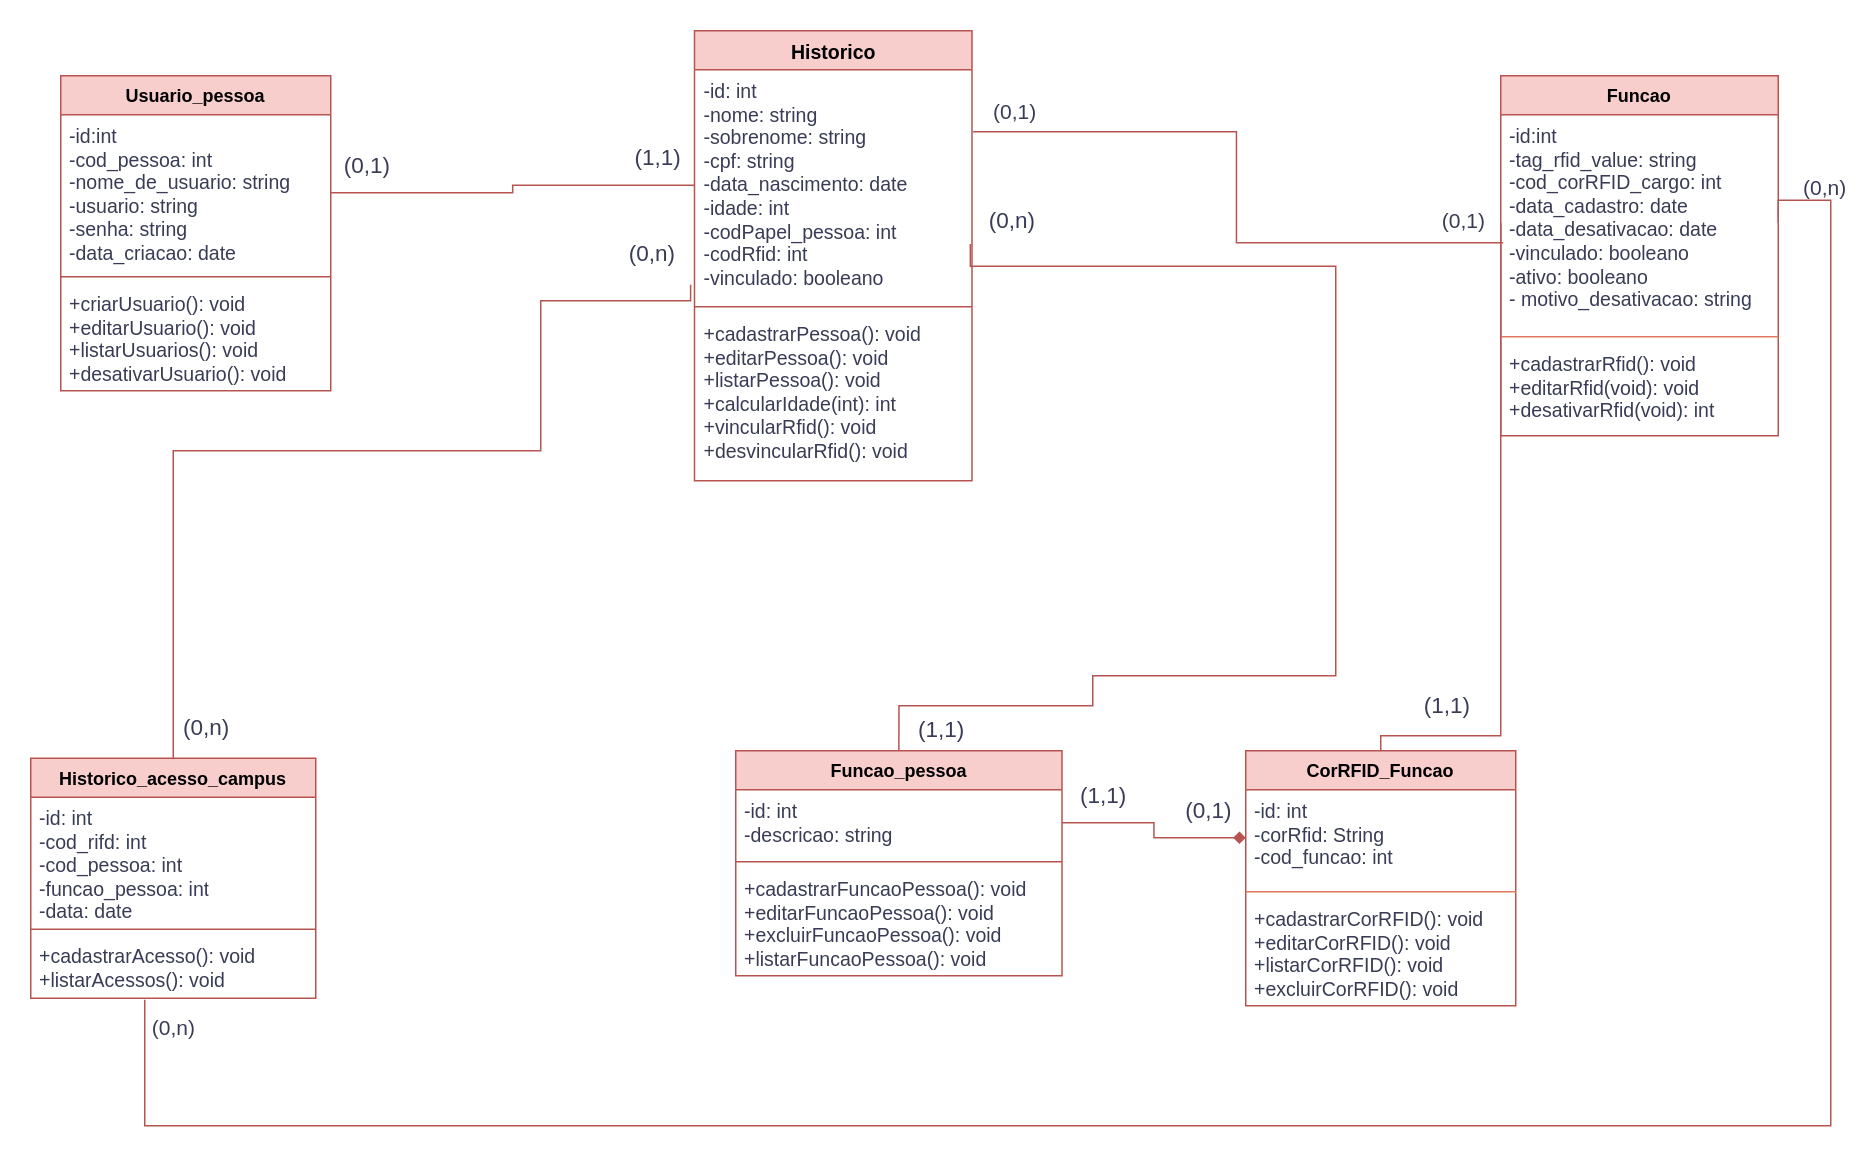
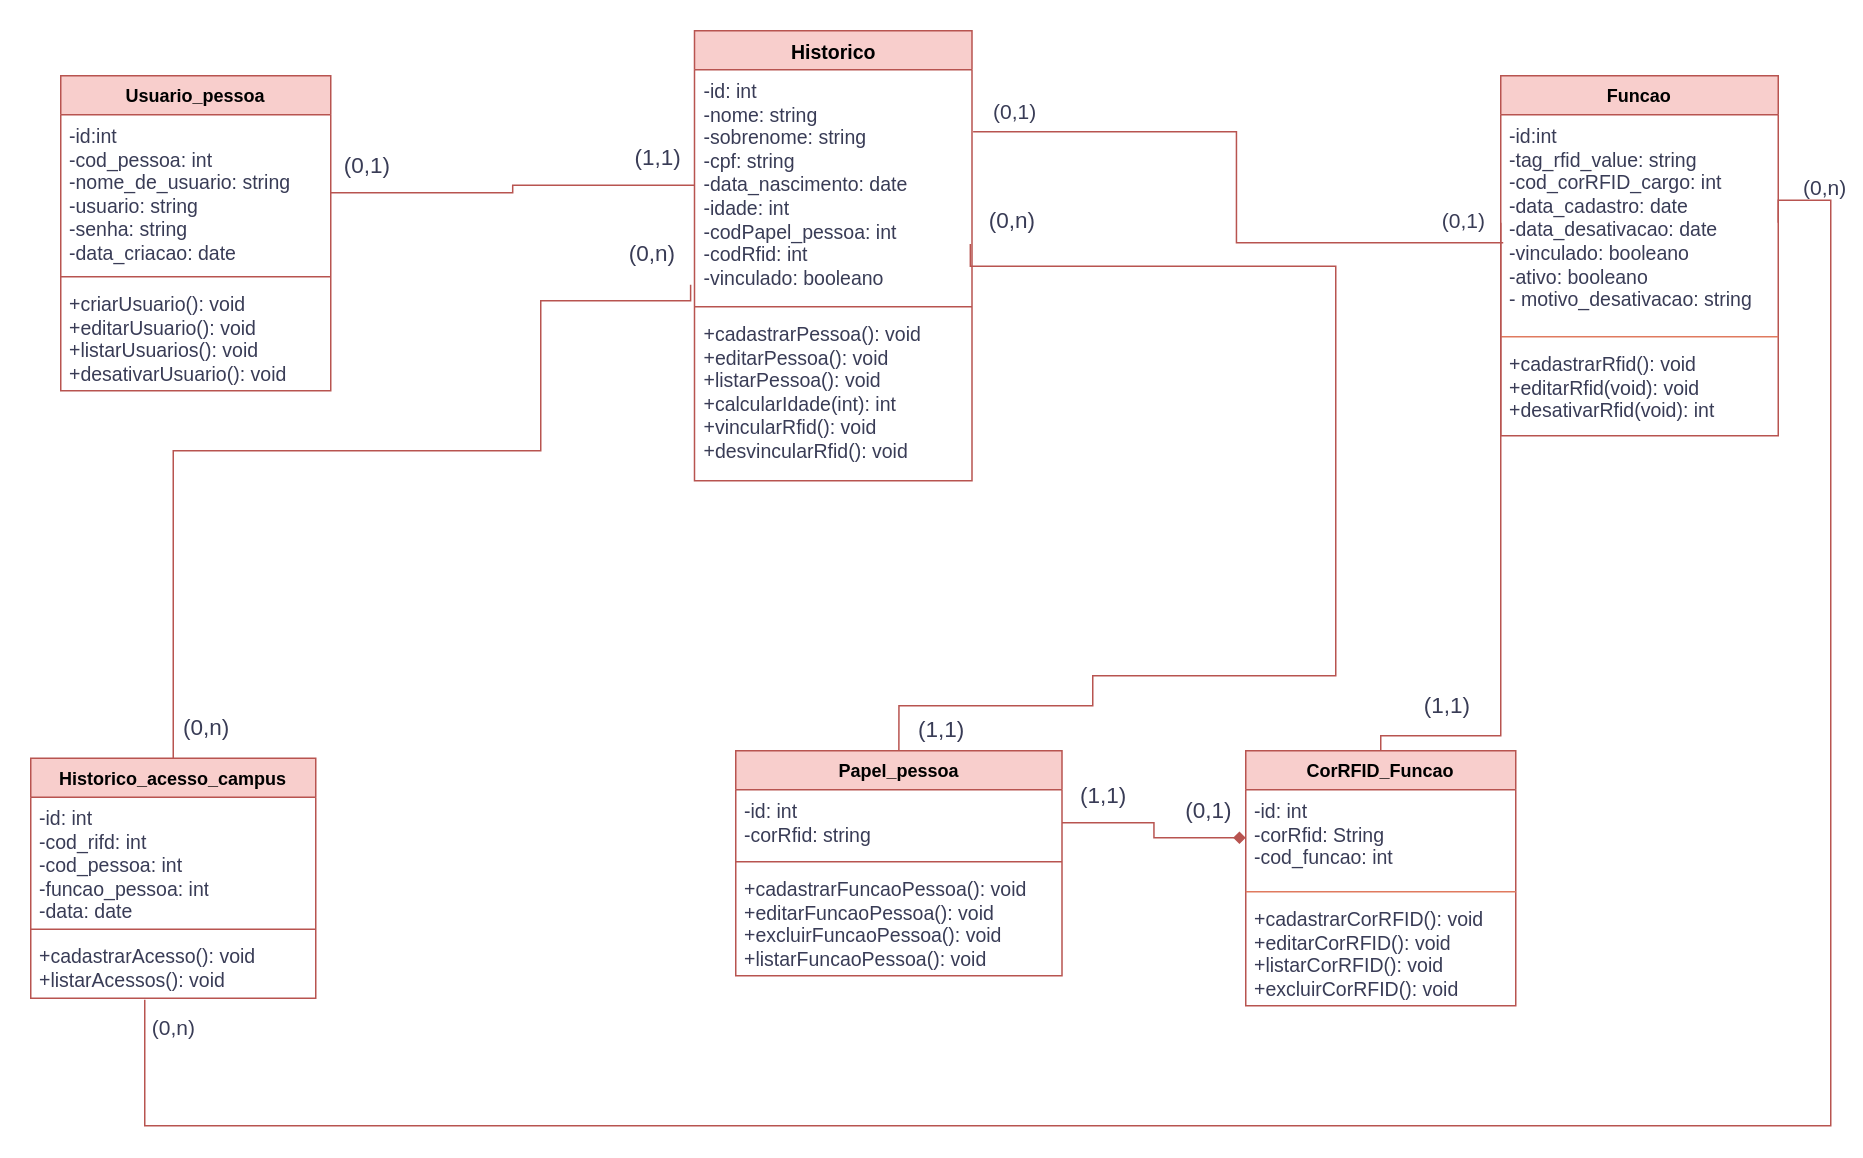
- <mxCell id="10" value="Funcao_pessoa" style="swimlane;fontStyle=1;align=center;verticalAlign=top;childLayout=stackLayout;horizontal=1;startSize=26;horizontalStack=0;resizeParent=1;resizeParentMax=0;resizeLast=0;collapsible=1;marginBottom=0;whiteSpace=wrap;html=1;strokeColor=#b85450;fillColor=#f8cecc;labelBackgroundColor=none;" vertex="1" parent="1"><mxGeometry x="490" y="500" width="217.5" height="150" as="geometry" /></mxCell>
+ <mxCell id="10" value="Papel_pessoa" style="swimlane;fontStyle=1;align=center;verticalAlign=top;childLayout=stackLayout;horizontal=1;startSize=26;horizontalStack=0;resizeParent=1;resizeParentMax=0;resizeLast=0;collapsible=1;marginBottom=0;whiteSpace=wrap;html=1;strokeColor=#b85450;fillColor=#f8cecc;labelBackgroundColor=none;" vertex="1" parent="1"><mxGeometry x="490" y="500" width="217.5" height="150" as="geometry" /></mxCell>
- <mxCell id="11" value="-id: int&lt;div style=&quot;font-size: 13px;&quot;&gt;-descricao: string&lt;br style=&quot;font-size: 13px;&quot;&gt;&lt;/div&gt;" style="text;strokeColor=none;fillColor=none;align=left;verticalAlign=top;spacingLeft=4;spacingRight=4;overflow=hidden;rotatable=0;points=[[0,0.5],[1,0.5]];portConstraint=eastwest;whiteSpace=wrap;html=1;fontColor=#393C56;fontSize=13;labelBackgroundColor=none;" vertex="1" parent="10"><mxGeometry y="26" width="217.5" height="44" as="geometry" /></mxCell>
+ <mxCell id="11" value="-id: int&lt;div style=&quot;font-size: 13px;&quot;&gt;-corRfid: string&lt;br style=&quot;font-size: 13px;&quot;&gt;&lt;/div&gt;" style="text;strokeColor=none;fillColor=none;align=left;verticalAlign=top;spacingLeft=4;spacingRight=4;overflow=hidden;rotatable=0;points=[[0,0.5],[1,0.5]];portConstraint=eastwest;whiteSpace=wrap;html=1;fontColor=#393C56;fontSize=13;labelBackgroundColor=none;" vertex="1" parent="10"><mxGeometry y="26" width="217.5" height="44" as="geometry" /></mxCell>
